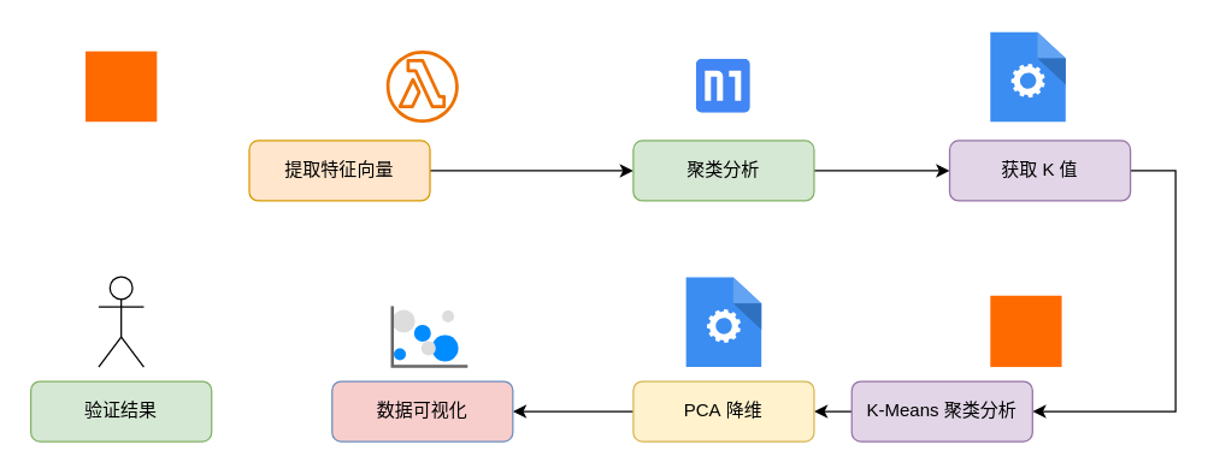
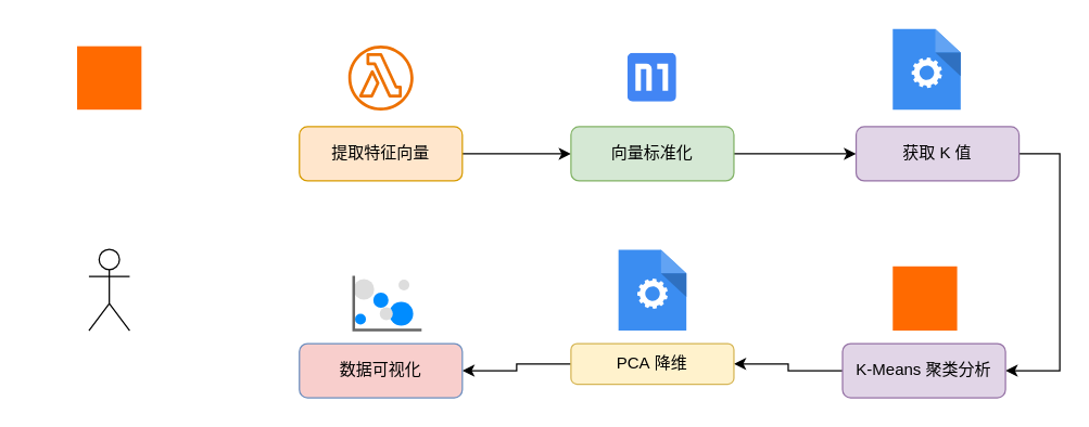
- <mxCell id="4" value="提取特征向量" style="rounded=1;whiteSpace=wrap;html=1;fillColor=#ffe6cc;strokeColor=#d79b00;" vertex="1" parent="1"><mxGeometry x="165" y="93" width="120" height="40" as="geometry" /></mxCell>
+ <mxCell id="4" value="提取特征向量" style="rounded=1;whiteSpace=wrap;html=1;fillColor=#ffe6cc;strokeColor=#d79b00;" vertex="1" parent="1"><mxGeometry x="220" y="93" width="120" height="40" as="geometry" /></mxCell>
- <mxCell id="7" value="聚类分析" style="rounded=1;whiteSpace=wrap;html=1;fillColor=#d5e8d4;strokeColor=#82b366;" vertex="1" parent="1"><mxGeometry x="420" y="93" width="120" height="40" as="geometry" /></mxCell>
+ <mxCell id="7" value="向量标准化" style="rounded=1;whiteSpace=wrap;html=1;fillColor=#d5e8d4;strokeColor=#82b366;" vertex="1" parent="1"><mxGeometry x="420" y="93" width="120" height="40" as="geometry" /></mxCell>
- <mxCell id="16" value="验证结果" style="rounded=1;whiteSpace=wrap;html=1;fillColor=#d5e8d4;strokeColor=#82b366;" vertex="1" parent="1"><mxGeometry x="20" y="253" width="120" height="40" as="geometry" /></mxCell>
- <mxCell id="14" value="PCA&amp;nbsp;降维" style="rounded=1;whiteSpace=wrap;html=1;fillColor=#fff2cc;strokeColor=#d6b656;" vertex="1" parent="1"><mxGeometry x="420" y="253" width="120" height="40" as="geometry" /></mxCell>
+ <mxCell id="14" value="PCA&amp;nbsp;降维" style="rounded=1;whiteSpace=wrap;html=1;fillColor=#fff2cc;strokeColor=#d6b656;" vertex="1" parent="1"><mxGeometry x="420" y="253" width="120" height="30" as="geometry" /></mxCell>
- <mxCell id="12" value="K-Means 聚类分析" style="rounded=1;whiteSpace=wrap;html=1;fillColor=#e1d5e7;strokeColor=#9673a6;" vertex="1" parent="1"><mxGeometry x="565" y="253" width="120" height="40" as="geometry" /></mxCell>
+ <mxCell id="12" value="K-Means 聚类分析" style="rounded=1;whiteSpace=wrap;html=1;fillColor=#e1d5e7;strokeColor=#9673a6;" vertex="1" parent="1"><mxGeometry x="620" y="253" width="120" height="40" as="geometry" /></mxCell>
